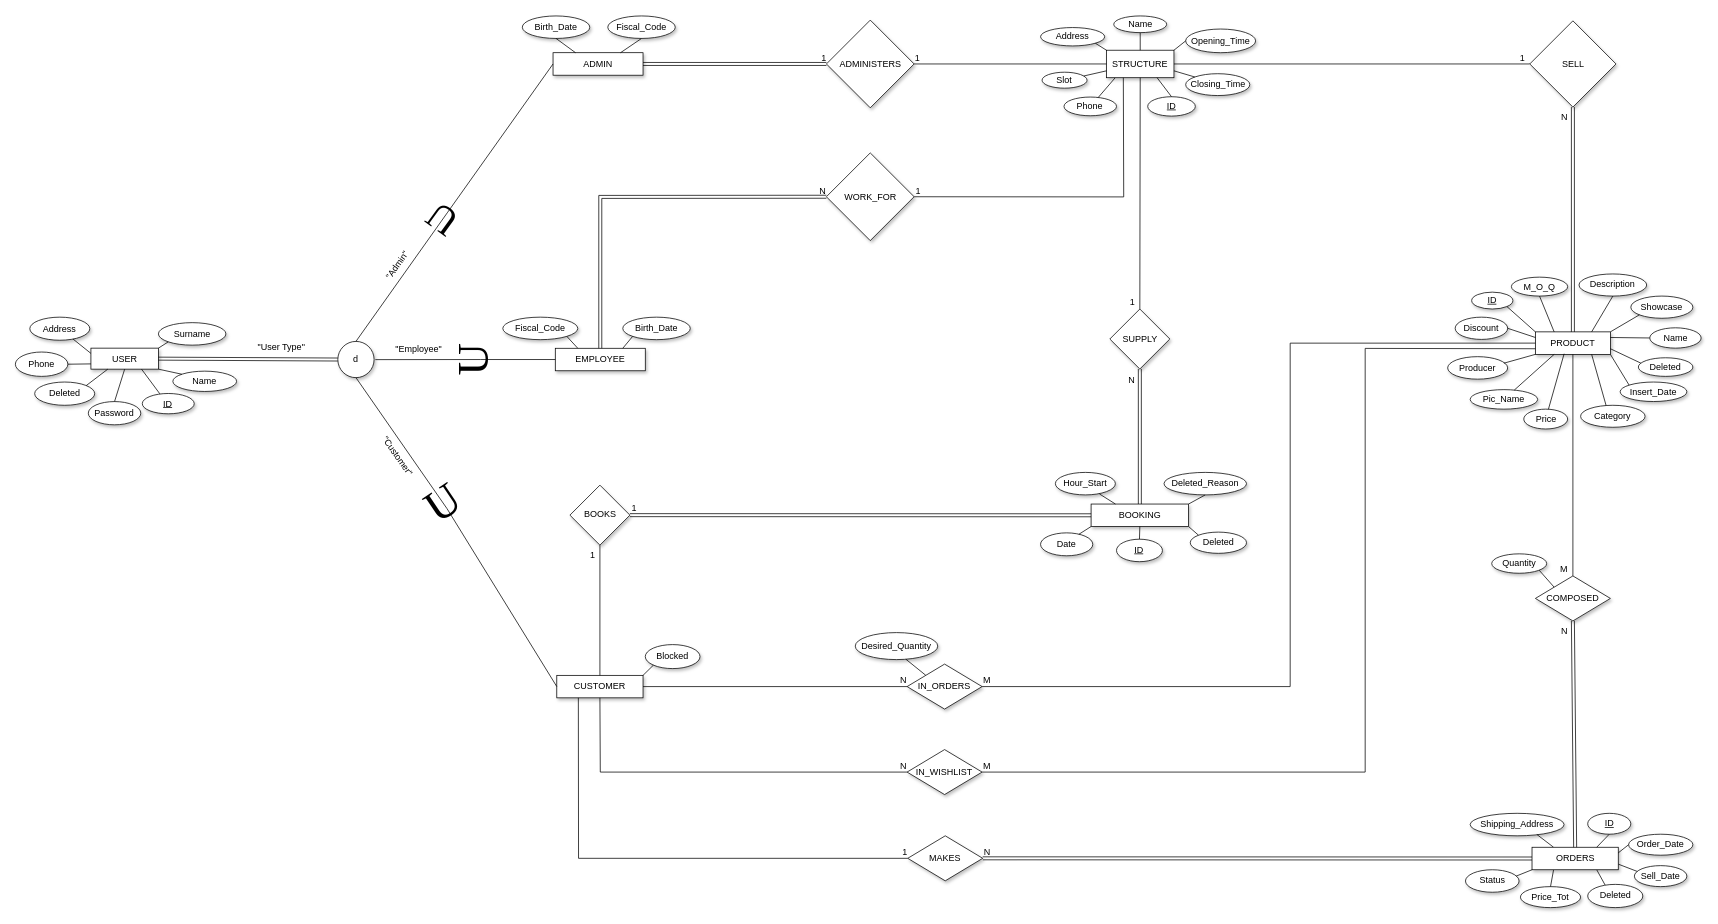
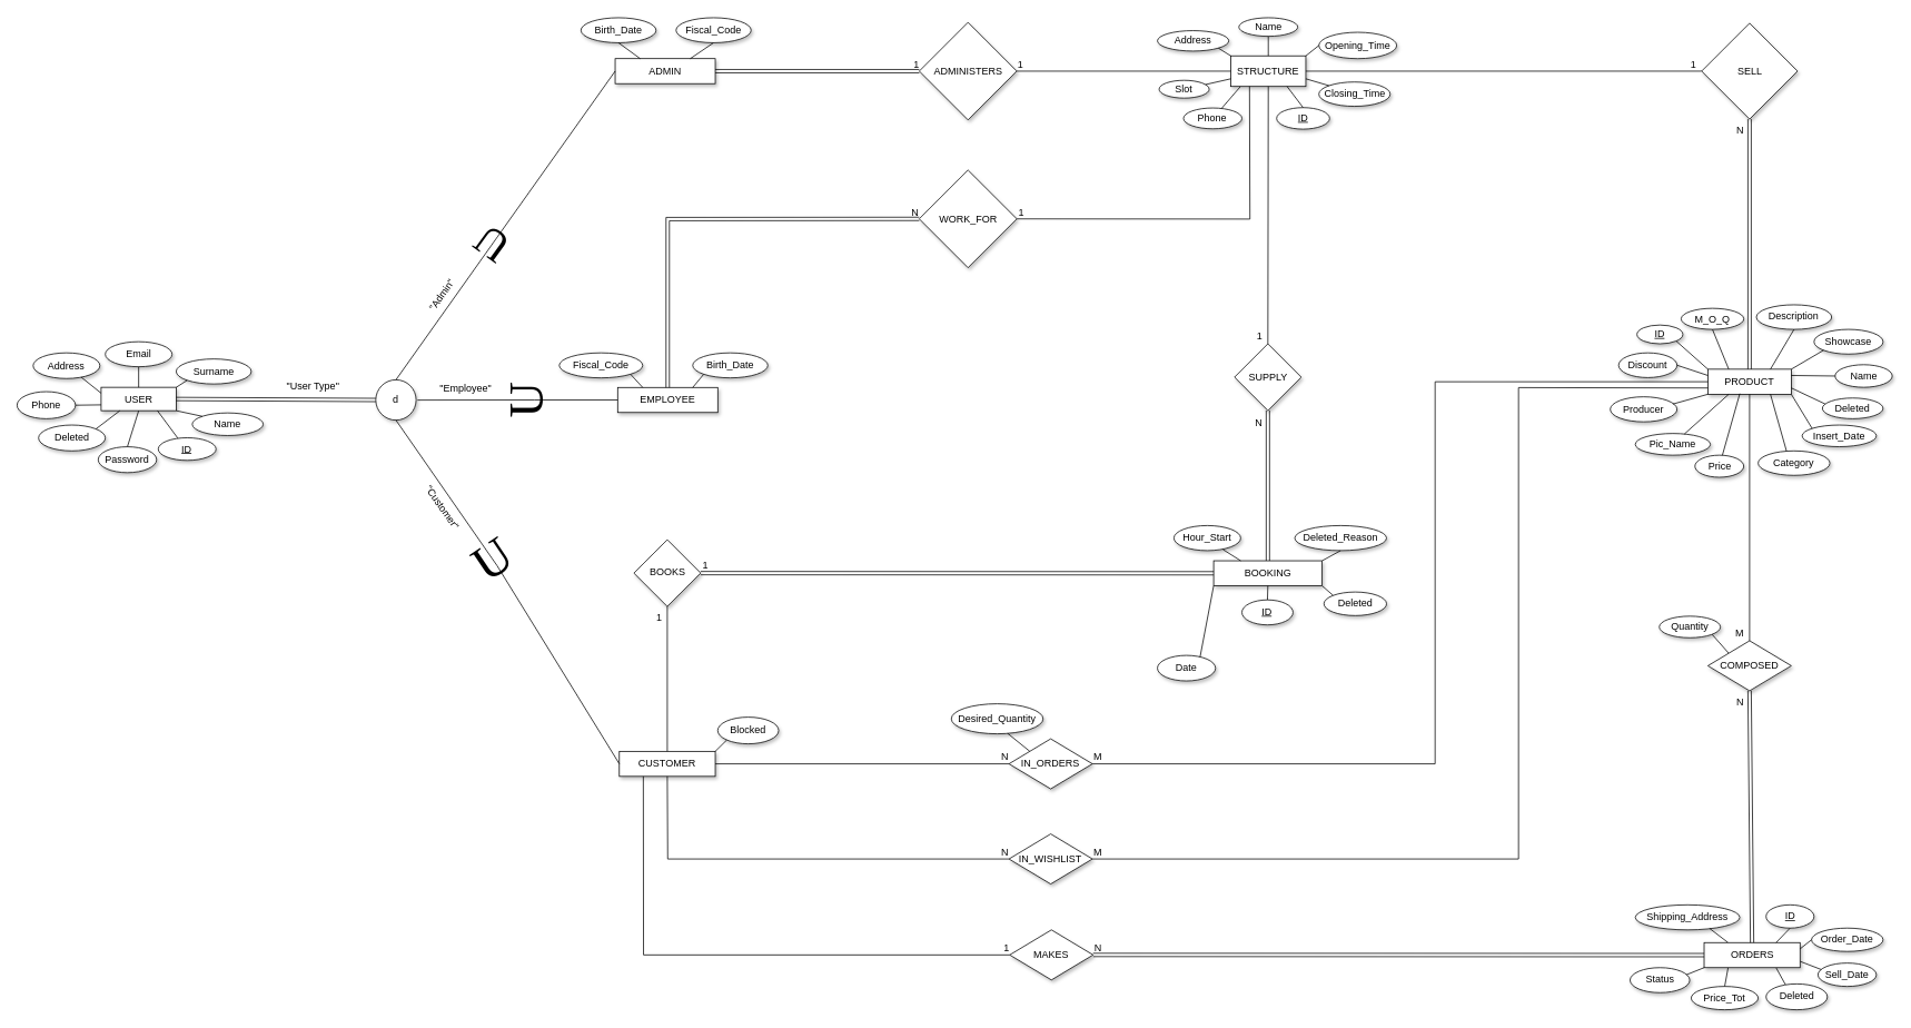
+ <mxCell id="21" value="Email" style="ellipse;whiteSpace=wrap;html=1;shadow=1;fontStyle=0" parent="1" vertex="1"><mxGeometry x="125.75" y="409" width="80" height="30" as="geometry" /></mxCell>
+ <mxCell id="49" value="" style="endArrow=none;html=1;entryX=0.5;entryY=1;entryDx=0;entryDy=0;exitX=0.5;exitY=0;exitDx=0;exitDy=0;" parent="1" source="48" target="21" edge="1"><mxGeometry width="50" height="50" relative="1" as="geometry"><mxPoint x="172" y="461.3" as="sourcePoint" /><mxPoint x="212" y="421.3" as="targetPoint" /></mxGeometry></mxCell>
- <mxCell id="30" value="Date" style="ellipse;whiteSpace=wrap;html=1;shadow=1;" parent="1" vertex="1"><mxGeometry x="1387.12" y="710" width="69.63" height="30.56" as="geometry" /></mxCell>
+ <mxCell id="30" value="Date" style="ellipse;whiteSpace=wrap;html=1;shadow=1;" parent="1" vertex="1"><mxGeometry x="1387.12" y="785" width="69.63" height="30.56" as="geometry" /></mxCell>
